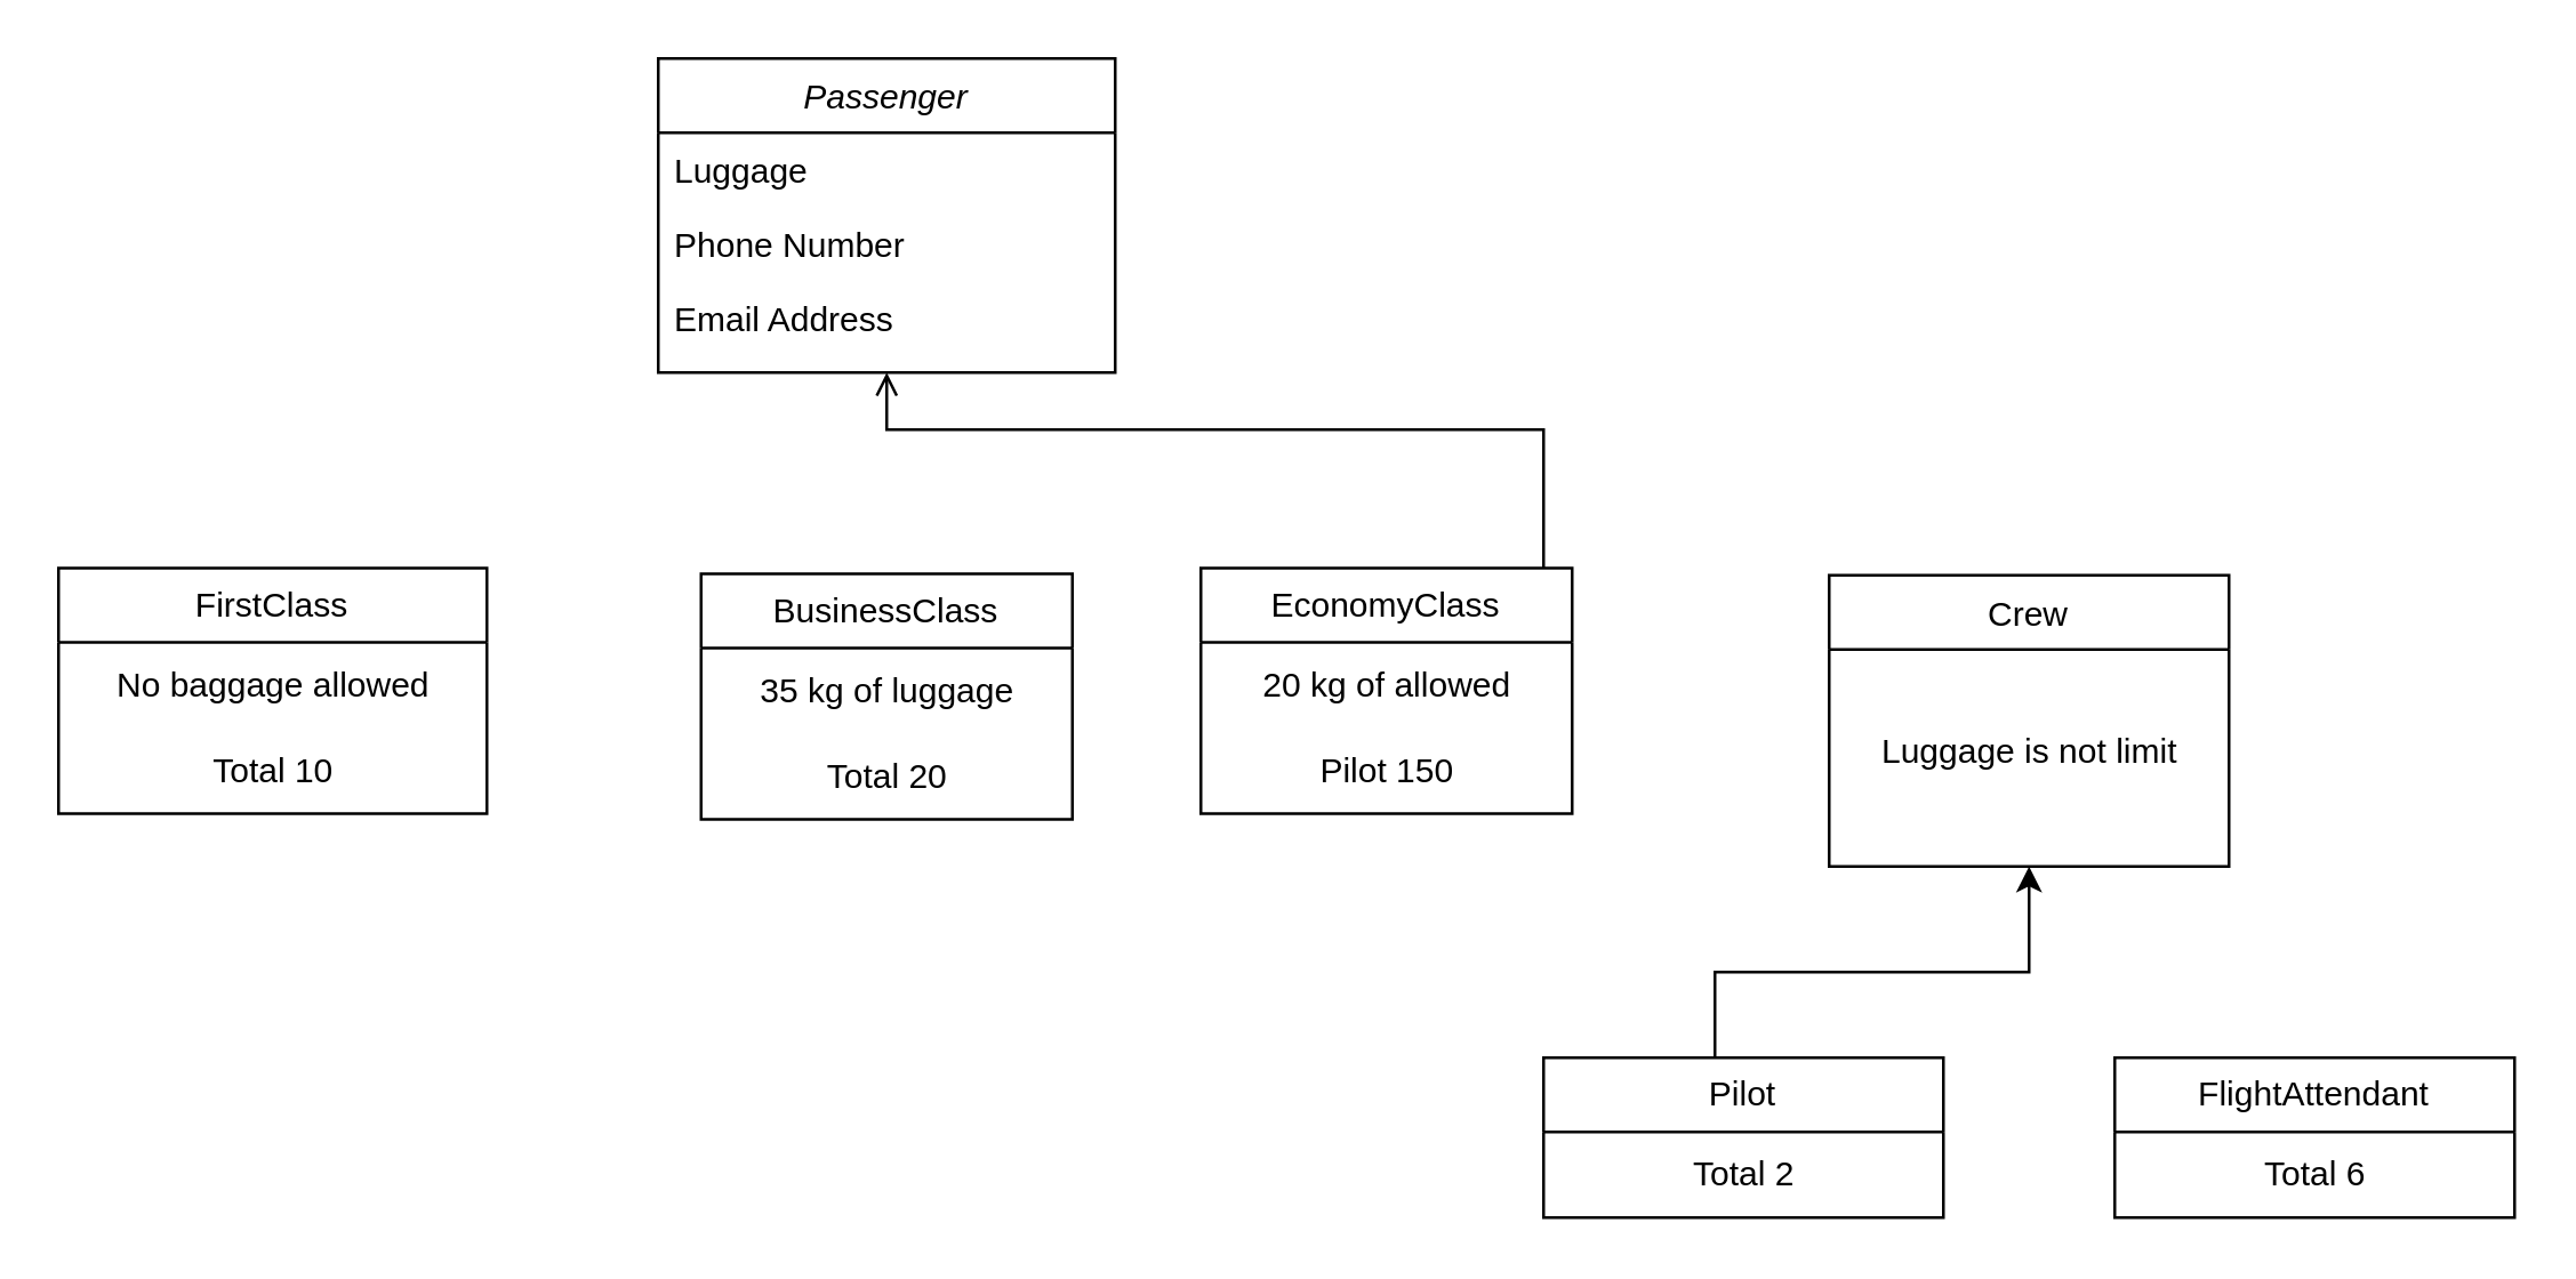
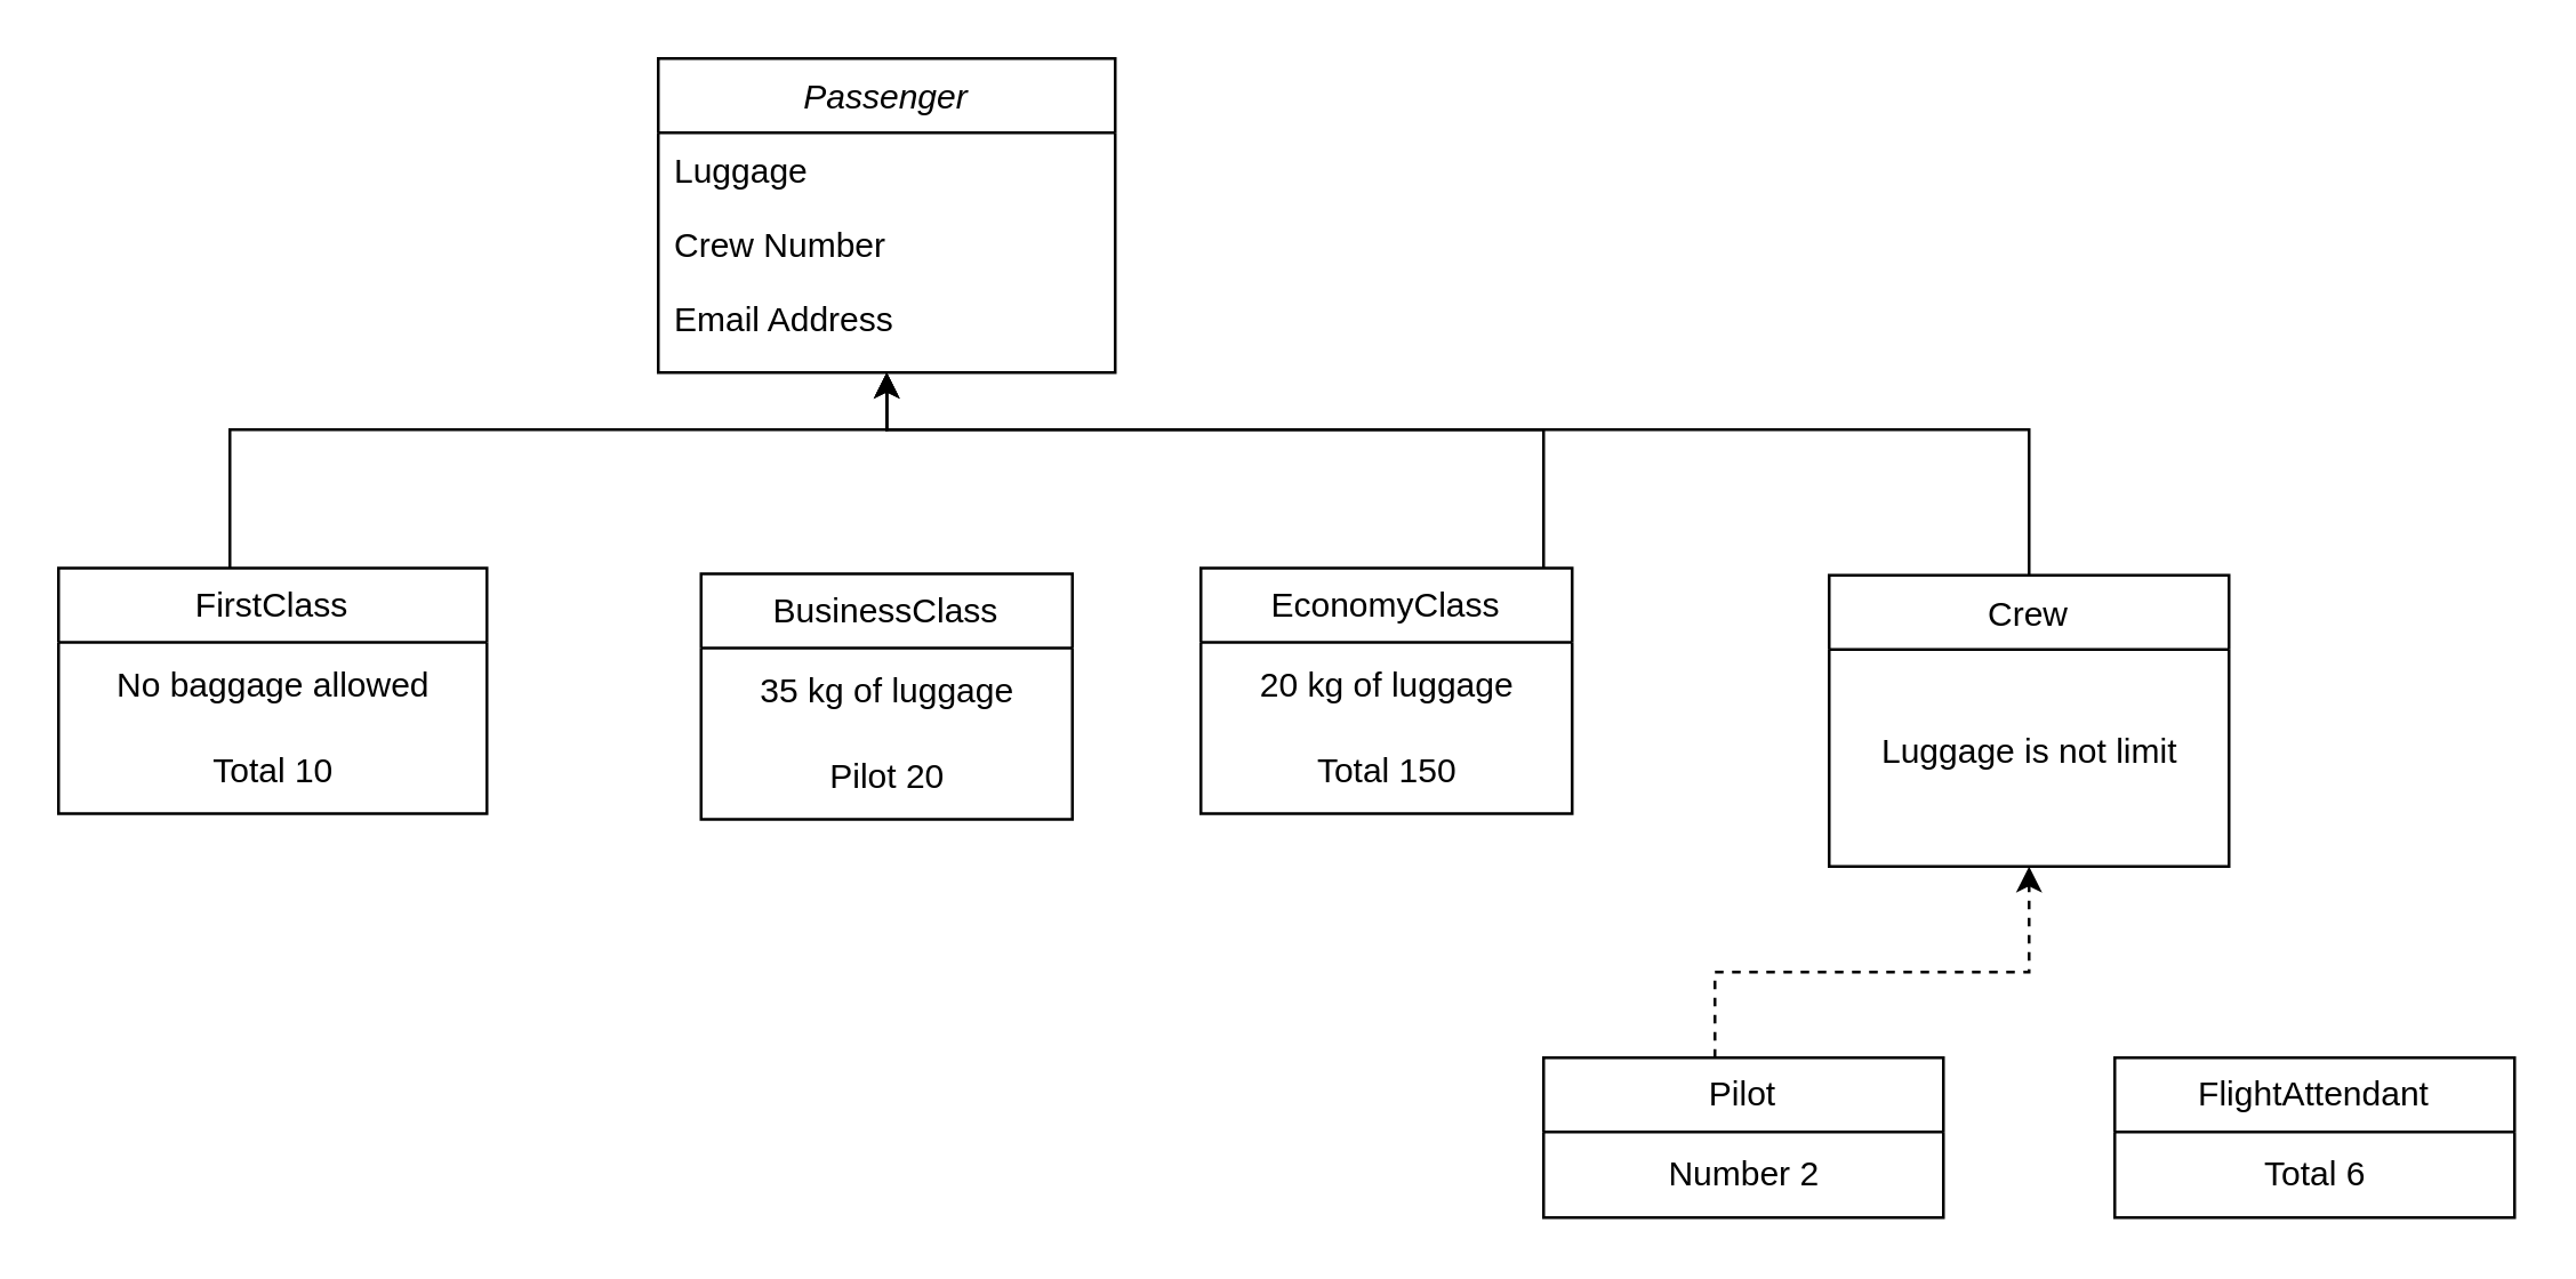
- <mxCell id="4" value="Phone Number" style="text;align=left;verticalAlign=top;spacingLeft=4;spacingRight=4;overflow=hidden;rotatable=0;points=[[0,0.5],[1,0.5]];portConstraint=eastwest;rounded=0;shadow=0;html=0;" parent="2" vertex="1"><mxGeometry y="52" width="160" height="26" as="geometry" /></mxCell>
+ <mxCell id="4" value="Crew Number" style="text;align=left;verticalAlign=top;spacingLeft=4;spacingRight=4;overflow=hidden;rotatable=0;points=[[0,0.5],[1,0.5]];portConstraint=eastwest;rounded=0;shadow=0;html=0;" parent="2" vertex="1"><mxGeometry y="52" width="160" height="26" as="geometry" /></mxCell>
+ <mxCell id="13" style="edgeStyle=orthogonalEdgeStyle;rounded=0;orthogonalLoop=1;jettySize=auto;html=1;" edge="1" parent="1" source="14" target="2"><mxGeometry relative="1" as="geometry"><Array as="points"><mxPoint x="80" y="150" /><mxPoint x="310" y="150" /></Array></mxGeometry></mxCell>
+ <mxCell id="6" style="edgeStyle=orthogonalEdgeStyle;rounded=0;orthogonalLoop=1;jettySize=auto;html=1;" edge="1" parent="1" source="7" target="2"><mxGeometry relative="1" as="geometry"><Array as="points"><mxPoint x="710" y="150" /><mxPoint x="310" y="150" /></Array></mxGeometry></mxCell>
- <mxCell id="22" value="20 kg of allowed" style="text;html=1;align=center;verticalAlign=middle;resizable=0;points=[];autosize=1;strokeColor=none;fillColor=none;" vertex="1" parent="21"><mxGeometry y="26" width="130" height="30" as="geometry" /></mxCell>
+ <mxCell id="22" value="20 kg of luggage" style="text;html=1;align=center;verticalAlign=middle;resizable=0;points=[];autosize=1;strokeColor=none;fillColor=none;" vertex="1" parent="21"><mxGeometry y="26" width="130" height="30" as="geometry" /></mxCell>
- <mxCell id="23" value="Pilot 150" style="text;html=1;align=center;verticalAlign=middle;resizable=0;points=[];autosize=1;strokeColor=none;fillColor=none;" vertex="1" parent="21"><mxGeometry y="56" width="130" height="30" as="geometry" /></mxCell>
+ <mxCell id="23" value="Total 150" style="text;html=1;align=center;verticalAlign=middle;resizable=0;points=[];autosize=1;strokeColor=none;fillColor=none;" vertex="1" parent="21"><mxGeometry y="56" width="130" height="30" as="geometry" /></mxCell>
- <mxCell id="19" value="Total 20" style="text;html=1;align=center;verticalAlign=middle;resizable=0;points=[];autosize=1;strokeColor=none;fillColor=none;" vertex="1" parent="17"><mxGeometry y="56" width="130" height="30" as="geometry" /></mxCell>
+ <mxCell id="19" value="Pilot 20" style="text;html=1;align=center;verticalAlign=middle;resizable=0;points=[];autosize=1;strokeColor=none;fillColor=none;" vertex="1" parent="17"><mxGeometry y="56" width="130" height="30" as="geometry" /></mxCell>
- <mxCell id="8" style="edgeStyle=orthogonalEdgeStyle;rounded=0;orthogonalLoop=1;jettySize=auto;html=1;" edge="1" parent="1" source="9" target="7"><mxGeometry relative="1" as="geometry"><Array as="points"><mxPoint x="600" y="340" /><mxPoint x="710" y="340" /></Array></mxGeometry></mxCell>
+ <mxCell id="8" style="edgeStyle=orthogonalEdgeStyle;rounded=0;orthogonalLoop=1;jettySize=auto;html=1;dashed=1;" edge="1" parent="1" source="9" target="7"><mxGeometry relative="1" as="geometry"><Array as="points"><mxPoint x="600" y="340" /><mxPoint x="710" y="340" /></Array></mxGeometry></mxCell>
- <mxCell id="10" value="Total 2" style="text;html=1;align=center;verticalAlign=middle;resizable=0;points=[];autosize=1;strokeColor=none;fillColor=none;" vertex="1" parent="9"><mxGeometry y="26" width="140" height="30" as="geometry" /></mxCell>
+ <mxCell id="10" value="Number 2" style="text;html=1;align=center;verticalAlign=middle;resizable=0;points=[];autosize=1;strokeColor=none;fillColor=none;" vertex="1" parent="9"><mxGeometry y="26" width="140" height="30" as="geometry" /></mxCell>
